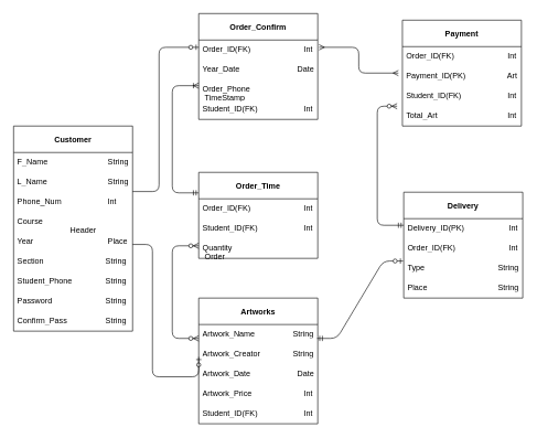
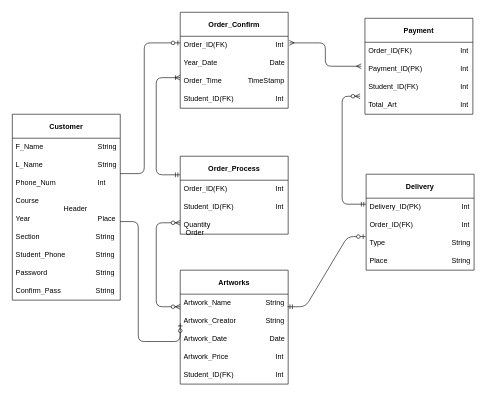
- <mxCell id="41" value="Payment_ID(PK)&amp;nbsp; &amp;nbsp;&lt;span style=&quot;white-space: pre;&quot;&gt;&#09;&lt;/span&gt;&lt;span style=&quot;white-space: pre;&quot;&gt;&#09;&lt;/span&gt;&amp;nbsp; &amp;nbsp; &amp;nbsp; Art" style="text;strokeColor=none;fillColor=none;spacingLeft=4;spacingRight=4;overflow=hidden;rotatable=0;points=[[0,0.5],[1,0.5]];portConstraint=eastwest;fontSize=12;whiteSpace=wrap;html=1;" vertex="1" parent="39"><mxGeometry y="70" width="180" height="30" as="geometry" /></mxCell>
+ <mxCell id="41" value="Payment_ID(PK)&amp;nbsp; &amp;nbsp;&lt;span style=&quot;white-space: pre;&quot;&gt;&#09;&lt;/span&gt;&lt;span style=&quot;white-space: pre;&quot;&gt;&#09;&lt;/span&gt;&amp;nbsp; &amp;nbsp; &amp;nbsp; Int" style="text;strokeColor=none;fillColor=none;spacingLeft=4;spacingRight=4;overflow=hidden;rotatable=0;points=[[0,0.5],[1,0.5]];portConstraint=eastwest;fontSize=12;whiteSpace=wrap;html=1;" vertex="1" parent="39"><mxGeometry y="70" width="180" height="30" as="geometry" /></mxCell>
- <mxCell id="22" value="&lt;div&gt;Order_Phone&amp;nbsp; &amp;nbsp; &amp;nbsp; &amp;nbsp; &amp;nbsp; &amp;nbsp; &amp;nbsp;TimeStamp&lt;/div&gt;" style="text;strokeColor=none;fillColor=none;spacingLeft=4;spacingRight=4;overflow=hidden;rotatable=0;points=[[0,0.5],[1,0.5]];portConstraint=eastwest;fontSize=12;whiteSpace=wrap;html=1;" vertex="1" parent="19"><mxGeometry y="100" width="180" height="30" as="geometry" /></mxCell>
+ <mxCell id="22" value="&lt;div&gt;Order_Time&amp;nbsp; &amp;nbsp; &amp;nbsp; &amp;nbsp; &amp;nbsp; &amp;nbsp; &amp;nbsp;TimeStamp&lt;/div&gt;" style="text;strokeColor=none;fillColor=none;spacingLeft=4;spacingRight=4;overflow=hidden;rotatable=0;points=[[0,0.5],[1,0.5]];portConstraint=eastwest;fontSize=12;whiteSpace=wrap;html=1;" vertex="1" parent="19"><mxGeometry y="100" width="180" height="30" as="geometry" /></mxCell>
- <mxCell id="24" value="Order_Time" style="swimlane;childLayout=stackLayout;horizontal=1;startSize=40;horizontalStack=0;resizeParent=1;resizeParentMax=0;resizeLast=0;collapsible=1;marginBottom=0;align=center;" vertex="1" parent="1"><mxGeometry x="300" y="260" width="180" height="130" as="geometry" /></mxCell>
+ <mxCell id="24" value="Order_Process" style="swimlane;childLayout=stackLayout;horizontal=1;startSize=40;horizontalStack=0;resizeParent=1;resizeParentMax=0;resizeLast=0;collapsible=1;marginBottom=0;align=center;" vertex="1" parent="1"><mxGeometry x="300" y="260" width="180" height="130" as="geometry" /></mxCell>
